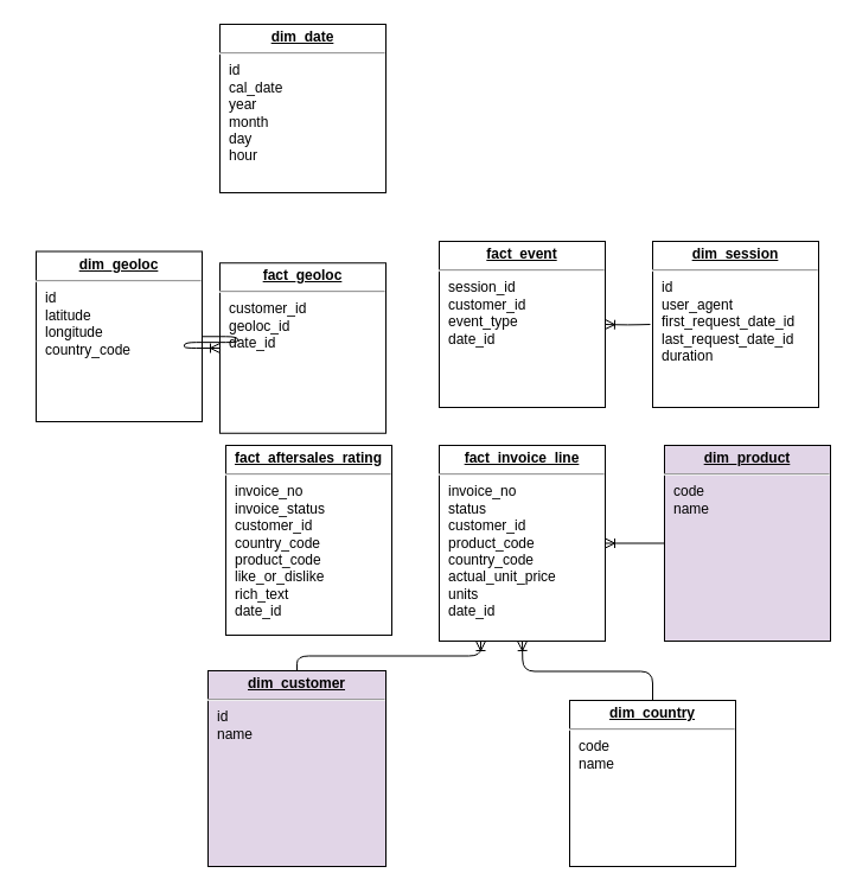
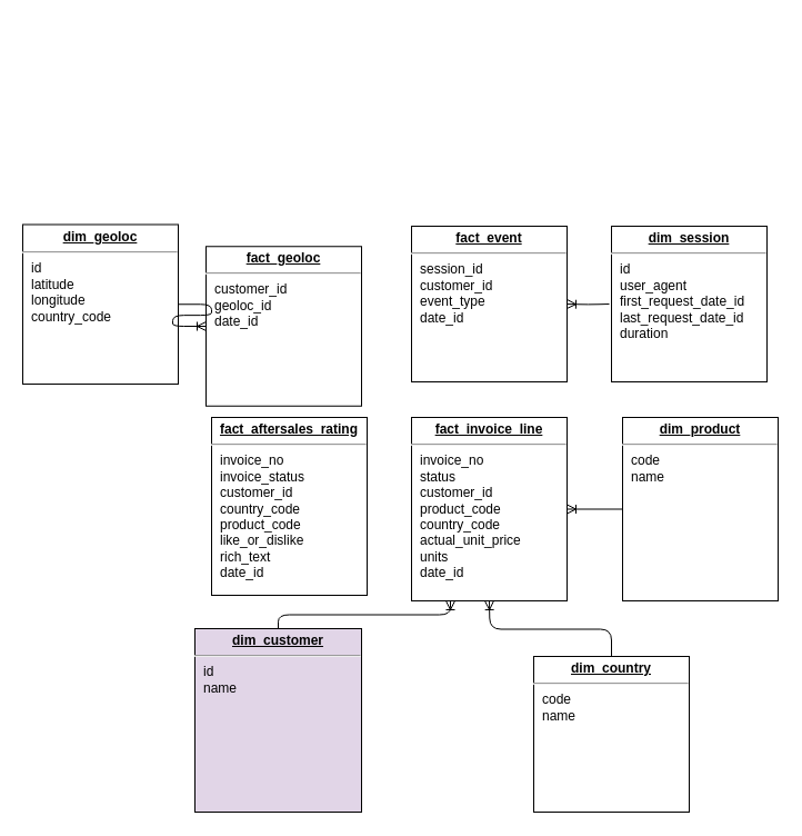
- <mxCell id="8" value="&lt;p style=&quot;margin: 0px ; margin-top: 4px ; text-align: center ; text-decoration: underline&quot;&gt;&lt;b&gt;dim_date&lt;/b&gt;&lt;/p&gt;&lt;hr&gt;&lt;p style=&quot;margin: 0px 0px 0px 8px&quot;&gt;id&lt;/p&gt;&lt;p style=&quot;margin: 0px 0px 0px 8px&quot;&gt;cal_date&lt;/p&gt;&lt;p style=&quot;margin: 0px 0px 0px 8px&quot;&gt;year&lt;/p&gt;&lt;p style=&quot;margin: 0px 0px 0px 8px&quot;&gt;month&lt;/p&gt;&lt;p style=&quot;margin: 0px 0px 0px 8px&quot;&gt;day&lt;/p&gt;&lt;p style=&quot;margin: 0px 0px 0px 8px&quot;&gt;hour&lt;/p&gt;" style="verticalAlign=top;align=left;overflow=fill;fontSize=12;fontFamily=Helvetica;html=1;rounded=0;shadow=0;comic=0;labelBackgroundColor=none;strokeWidth=1" parent="1" vertex="1"><mxGeometry x="185" y="20" width="140" height="142" as="geometry" /></mxCell>
- <mxCell id="5" value="&lt;p style=&quot;margin: 0px ; margin-top: 4px ; text-align: center ; text-decoration: underline&quot;&gt;&lt;b&gt;dim_geoloc&lt;/b&gt;&lt;/p&gt;&lt;hr&gt;&lt;p style=&quot;margin: 0px ; margin-left: 8px&quot;&gt;id&lt;/p&gt;&lt;p style=&quot;margin: 0px ; margin-left: 8px&quot;&gt;latitude&lt;/p&gt;&lt;p style=&quot;margin: 0px ; margin-left: 8px&quot;&gt;longitude&lt;/p&gt;&lt;p style=&quot;margin: 0px ; margin-left: 8px&quot;&gt;country_code&lt;/p&gt;" style="verticalAlign=top;align=left;overflow=fill;fontSize=12;fontFamily=Helvetica;html=1;rounded=0;shadow=0;comic=0;labelBackgroundColor=none;strokeWidth=1" parent="1" vertex="1"><mxGeometry x="30" y="211.5" width="140" height="143.5" as="geometry" /></mxCell>
+ <mxCell id="5" value="&lt;p style=&quot;margin: 0px ; margin-top: 4px ; text-align: center ; text-decoration: underline&quot;&gt;&lt;b&gt;dim_geoloc&lt;/b&gt;&lt;/p&gt;&lt;hr&gt;&lt;p style=&quot;margin: 0px ; margin-left: 8px&quot;&gt;id&lt;/p&gt;&lt;p style=&quot;margin: 0px ; margin-left: 8px&quot;&gt;latitude&lt;/p&gt;&lt;p style=&quot;margin: 0px ; margin-left: 8px&quot;&gt;longitude&lt;/p&gt;&lt;p style=&quot;margin: 0px ; margin-left: 8px&quot;&gt;country_code&lt;/p&gt;" style="verticalAlign=top;align=left;overflow=fill;fontSize=12;fontFamily=Helvetica;html=1;rounded=0;shadow=0;comic=0;labelBackgroundColor=none;strokeWidth=1" parent="1" vertex="1"><mxGeometry x="20" y="201.5" width="140" height="143.5" as="geometry" /></mxCell>
- <mxCell id="2" value="&lt;p style=&quot;margin: 0px ; margin-top: 4px ; text-align: center ; text-decoration: underline&quot;&gt;&lt;b&gt;dim_product&lt;/b&gt;&lt;/p&gt;&lt;hr&gt;&lt;p style=&quot;margin: 0px ; margin-left: 8px&quot;&gt;code&lt;/p&gt;&lt;p style=&quot;margin: 0px ; margin-left: 8px&quot;&gt;name&lt;/p&gt;" style="verticalAlign=top;align=left;overflow=fill;fontSize=12;fontFamily=Helvetica;html=1;rounded=0;shadow=0;comic=0;labelBackgroundColor=none;strokeWidth=1;fillColor=#e1d5e7;" parent="1" vertex="1"><mxGeometry x="560" y="375" width="140" height="165" as="geometry" /></mxCell>
+ <mxCell id="2" value="&lt;p style=&quot;margin: 0px ; margin-top: 4px ; text-align: center ; text-decoration: underline&quot;&gt;&lt;b&gt;dim_product&lt;/b&gt;&lt;/p&gt;&lt;hr&gt;&lt;p style=&quot;margin: 0px ; margin-left: 8px&quot;&gt;code&lt;/p&gt;&lt;p style=&quot;margin: 0px ; margin-left: 8px&quot;&gt;name&lt;/p&gt;" style="verticalAlign=top;align=left;overflow=fill;fontSize=12;fontFamily=Helvetica;html=1;rounded=0;shadow=0;comic=0;labelBackgroundColor=none;strokeWidth=1" parent="1" vertex="1"><mxGeometry x="560" y="375" width="140" height="165" as="geometry" /></mxCell>
